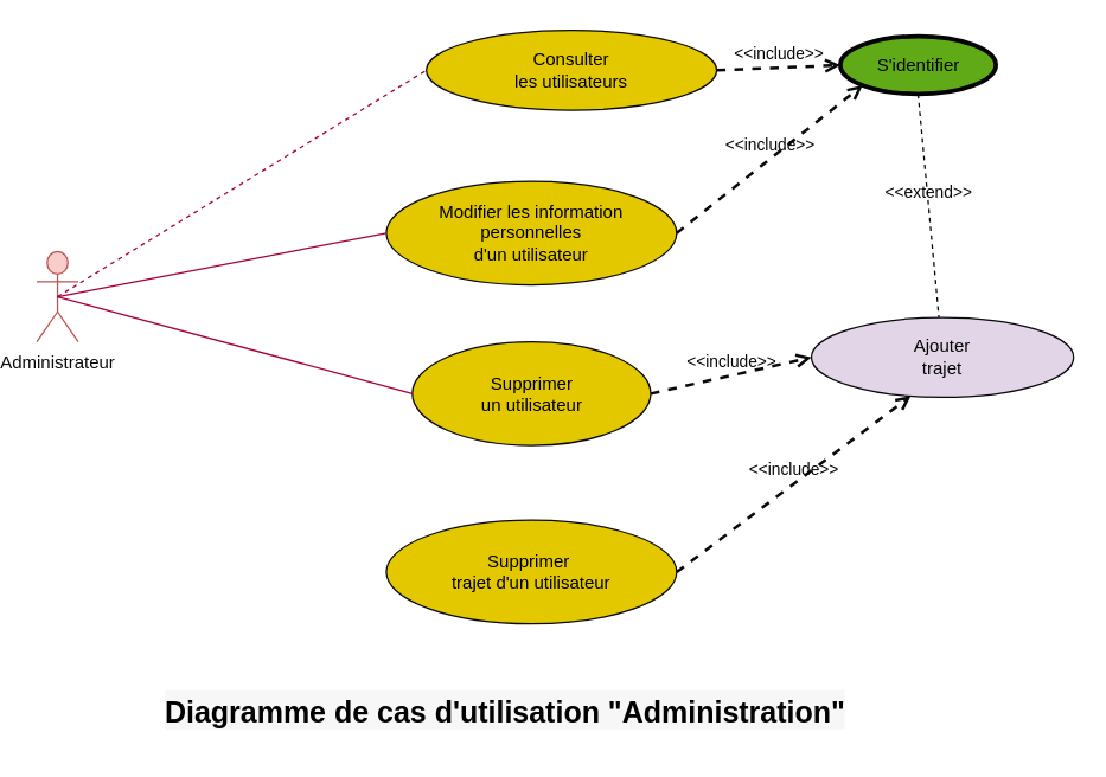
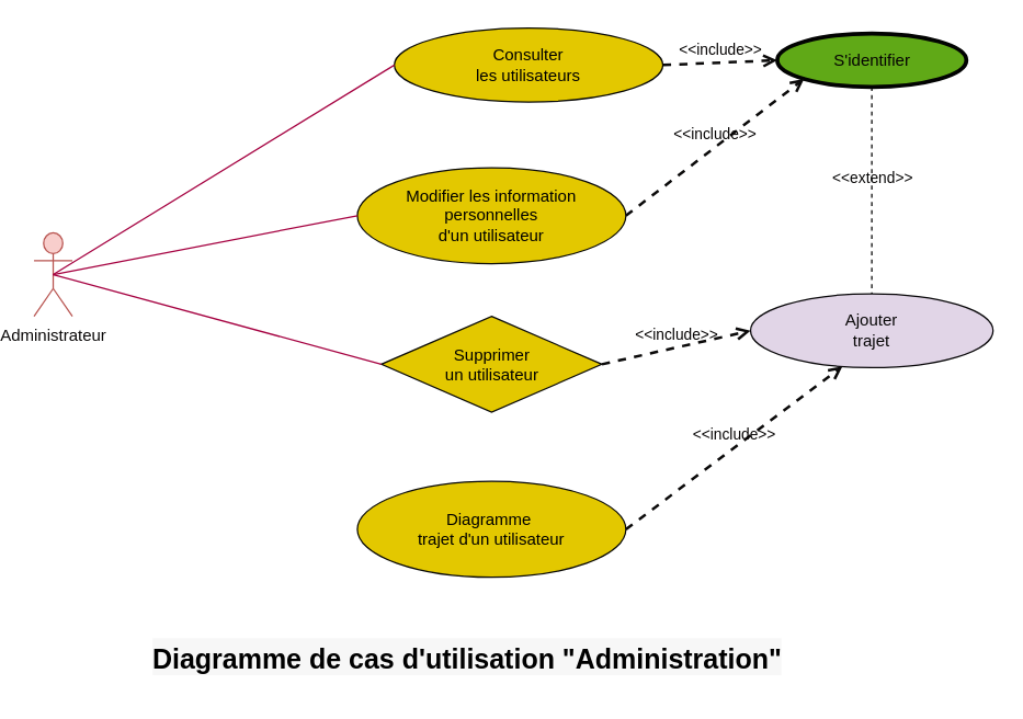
- <mxCell id="11" value="S'identifier" style="ellipse;whiteSpace=wrap;html=1;fillColor=#60a917;strokeColor=#020302;fontColor=#060404;strokeWidth=3;" parent="1" vertex="1"><mxGeometry x="562.5" y="24" width="105" height="39" as="geometry" /></mxCell>
+ <mxCell id="11" value="S'identifier" style="ellipse;whiteSpace=wrap;html=1;fillColor=#60a917;strokeColor=#020302;fontColor=#060404;strokeWidth=3;" parent="1" vertex="1"><mxGeometry x="562.5" y="24" width="138" height="39" as="geometry" /></mxCell>
- <mxCell id="7" value="" style="endArrow=none;html=1;fontColor=#070303;exitX=0.5;exitY=0.5;exitDx=0;exitDy=0;exitPerimeter=0;fillColor=#d80073;strokeColor=#A50040;entryX=0;entryY=0.5;entryDx=0;entryDy=0;dashed=1;" parent="1" source="2" target="3" edge="1"><mxGeometry width="50" height="50" relative="1" as="geometry"><mxPoint x="15" y="615.5" as="sourcePoint" /><mxPoint x="295" y="613" as="targetPoint" /></mxGeometry></mxCell>
+ <mxCell id="7" value="" style="endArrow=none;html=1;fontColor=#070303;exitX=0.5;exitY=0.5;exitDx=0;exitDy=0;exitPerimeter=0;fillColor=#d80073;strokeColor=#A50040;entryX=0;entryY=0.5;entryDx=0;entryDy=0;" parent="1" source="2" target="3" edge="1"><mxGeometry width="50" height="50" relative="1" as="geometry"><mxPoint x="15" y="615.5" as="sourcePoint" /><mxPoint x="295" y="613" as="targetPoint" /></mxGeometry></mxCell>
- <mxCell id="5" value="Supprimer &lt;br&gt;un utilisateur" style="ellipse;whiteSpace=wrap;html=1;fillColor=#e3c800;strokeColor=#090906;fontColor=#000000;" parent="1" vertex="1"><mxGeometry x="273.5" y="230.5" width="161" height="70" as="geometry" /></mxCell>
+ <mxCell id="5" value="Supprimer &lt;br&gt;un utilisateur" style="rhombus;whiteSpace=wrap;html=1;fillColor=#e3c800;strokeColor=#090906;fontColor=#000000;" parent="1" vertex="1"><mxGeometry x="273.5" y="230.5" width="161" height="70" as="geometry" /></mxCell>
- <mxCell id="6" value="Supprimer&amp;nbsp;&lt;br&gt;trajet d'un utilisateur" style="ellipse;whiteSpace=wrap;html=1;fillColor=#e3c800;strokeColor=#090906;fontColor=#000000;" parent="1" vertex="1"><mxGeometry x="256" y="351" width="196" height="70" as="geometry" /></mxCell>
+ <mxCell id="6" value="Diagramme&amp;nbsp;&lt;br&gt;trajet d'un utilisateur" style="ellipse;whiteSpace=wrap;html=1;fillColor=#e3c800;strokeColor=#090906;fontColor=#000000;" parent="1" vertex="1"><mxGeometry x="256" y="351" width="196" height="70" as="geometry" /></mxCell>
